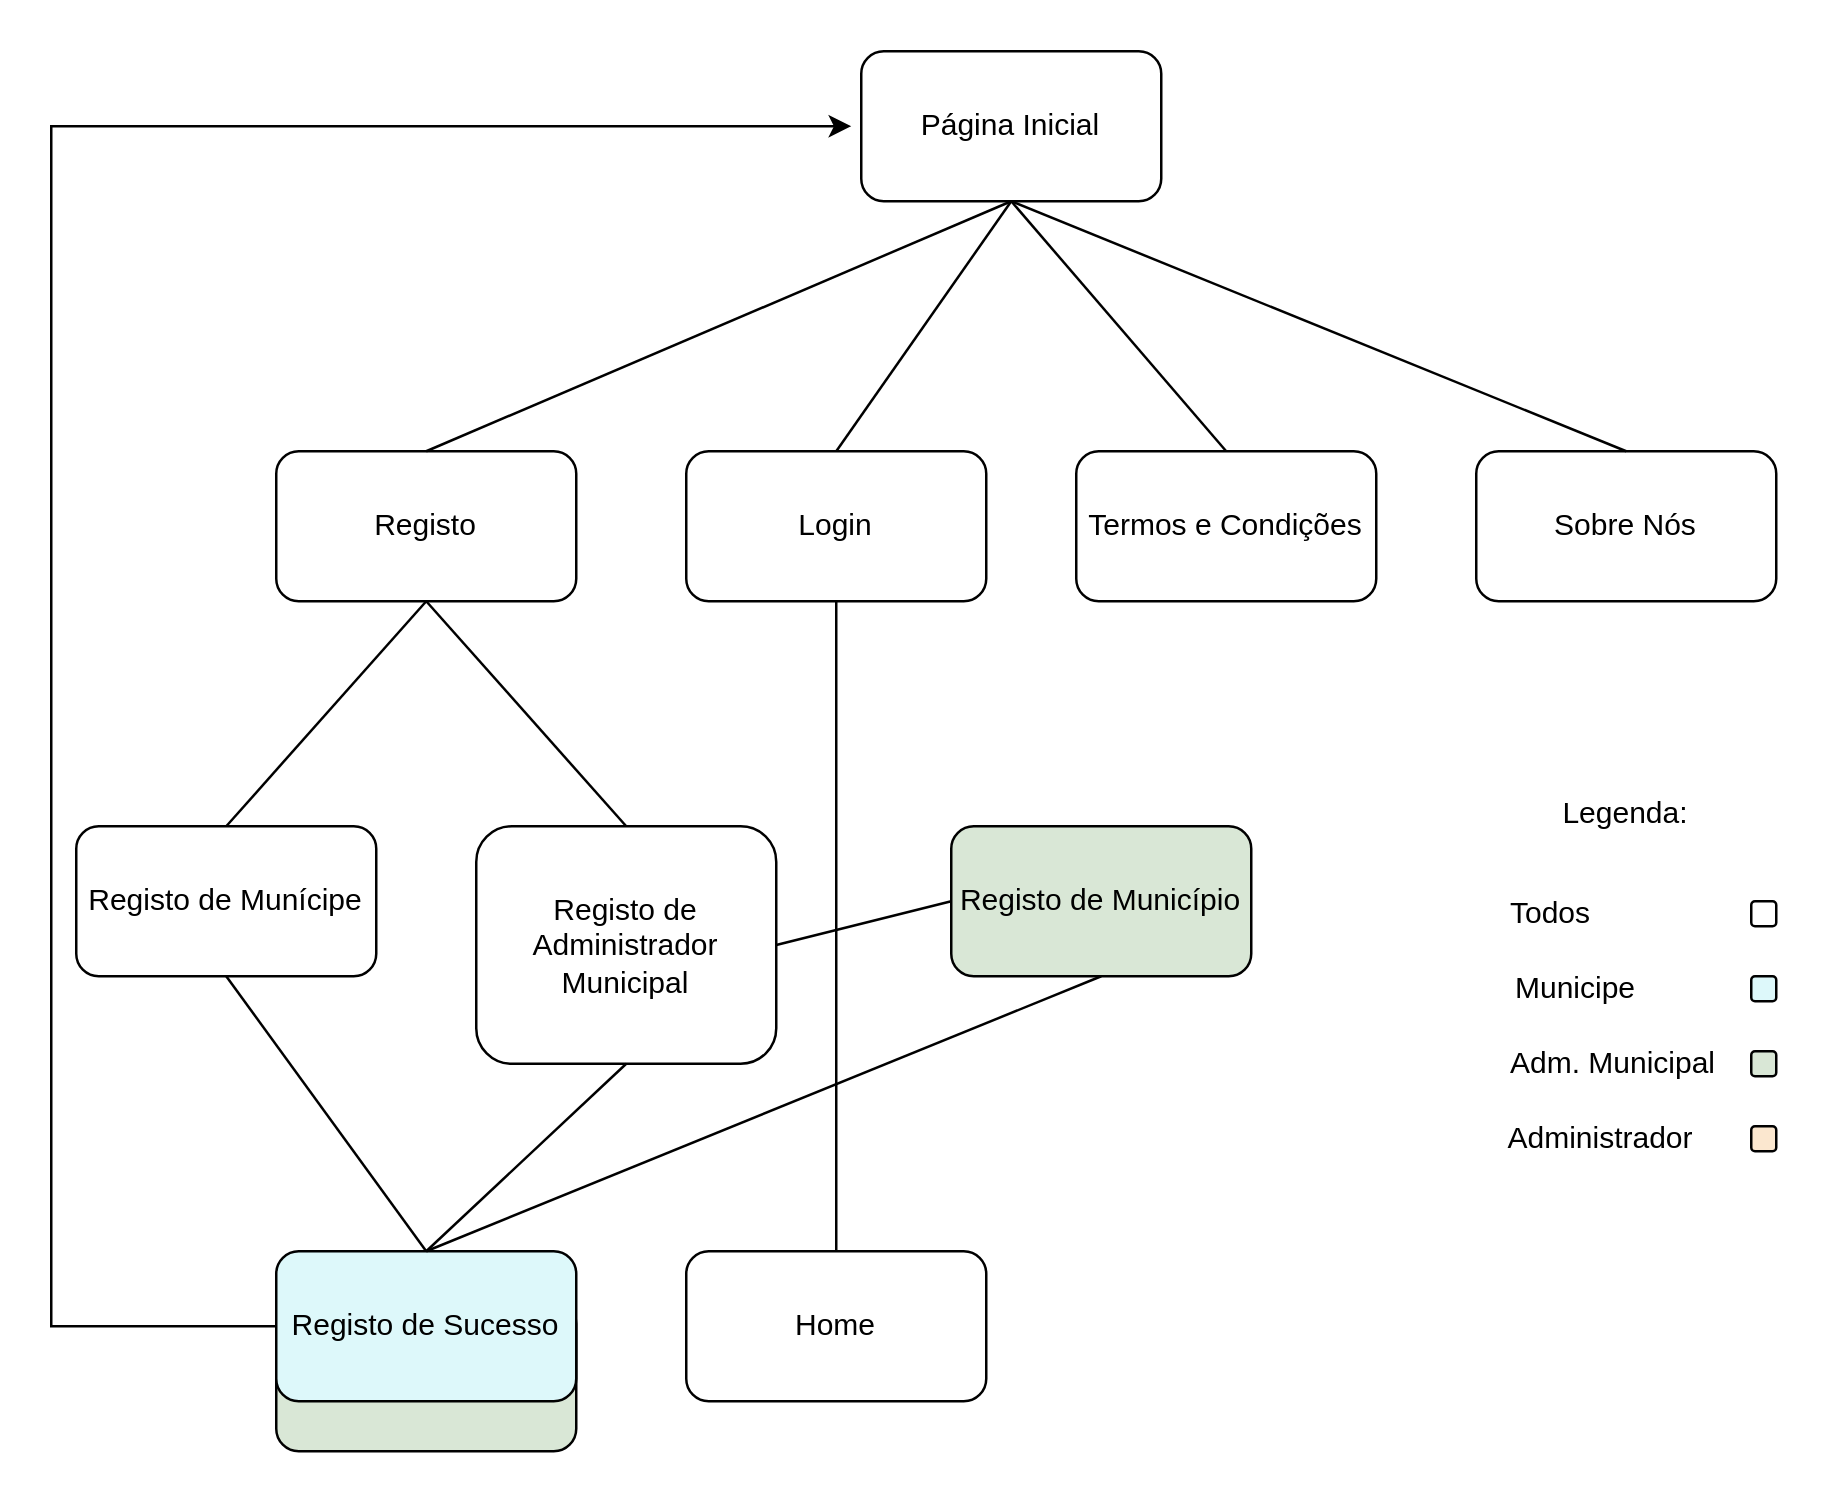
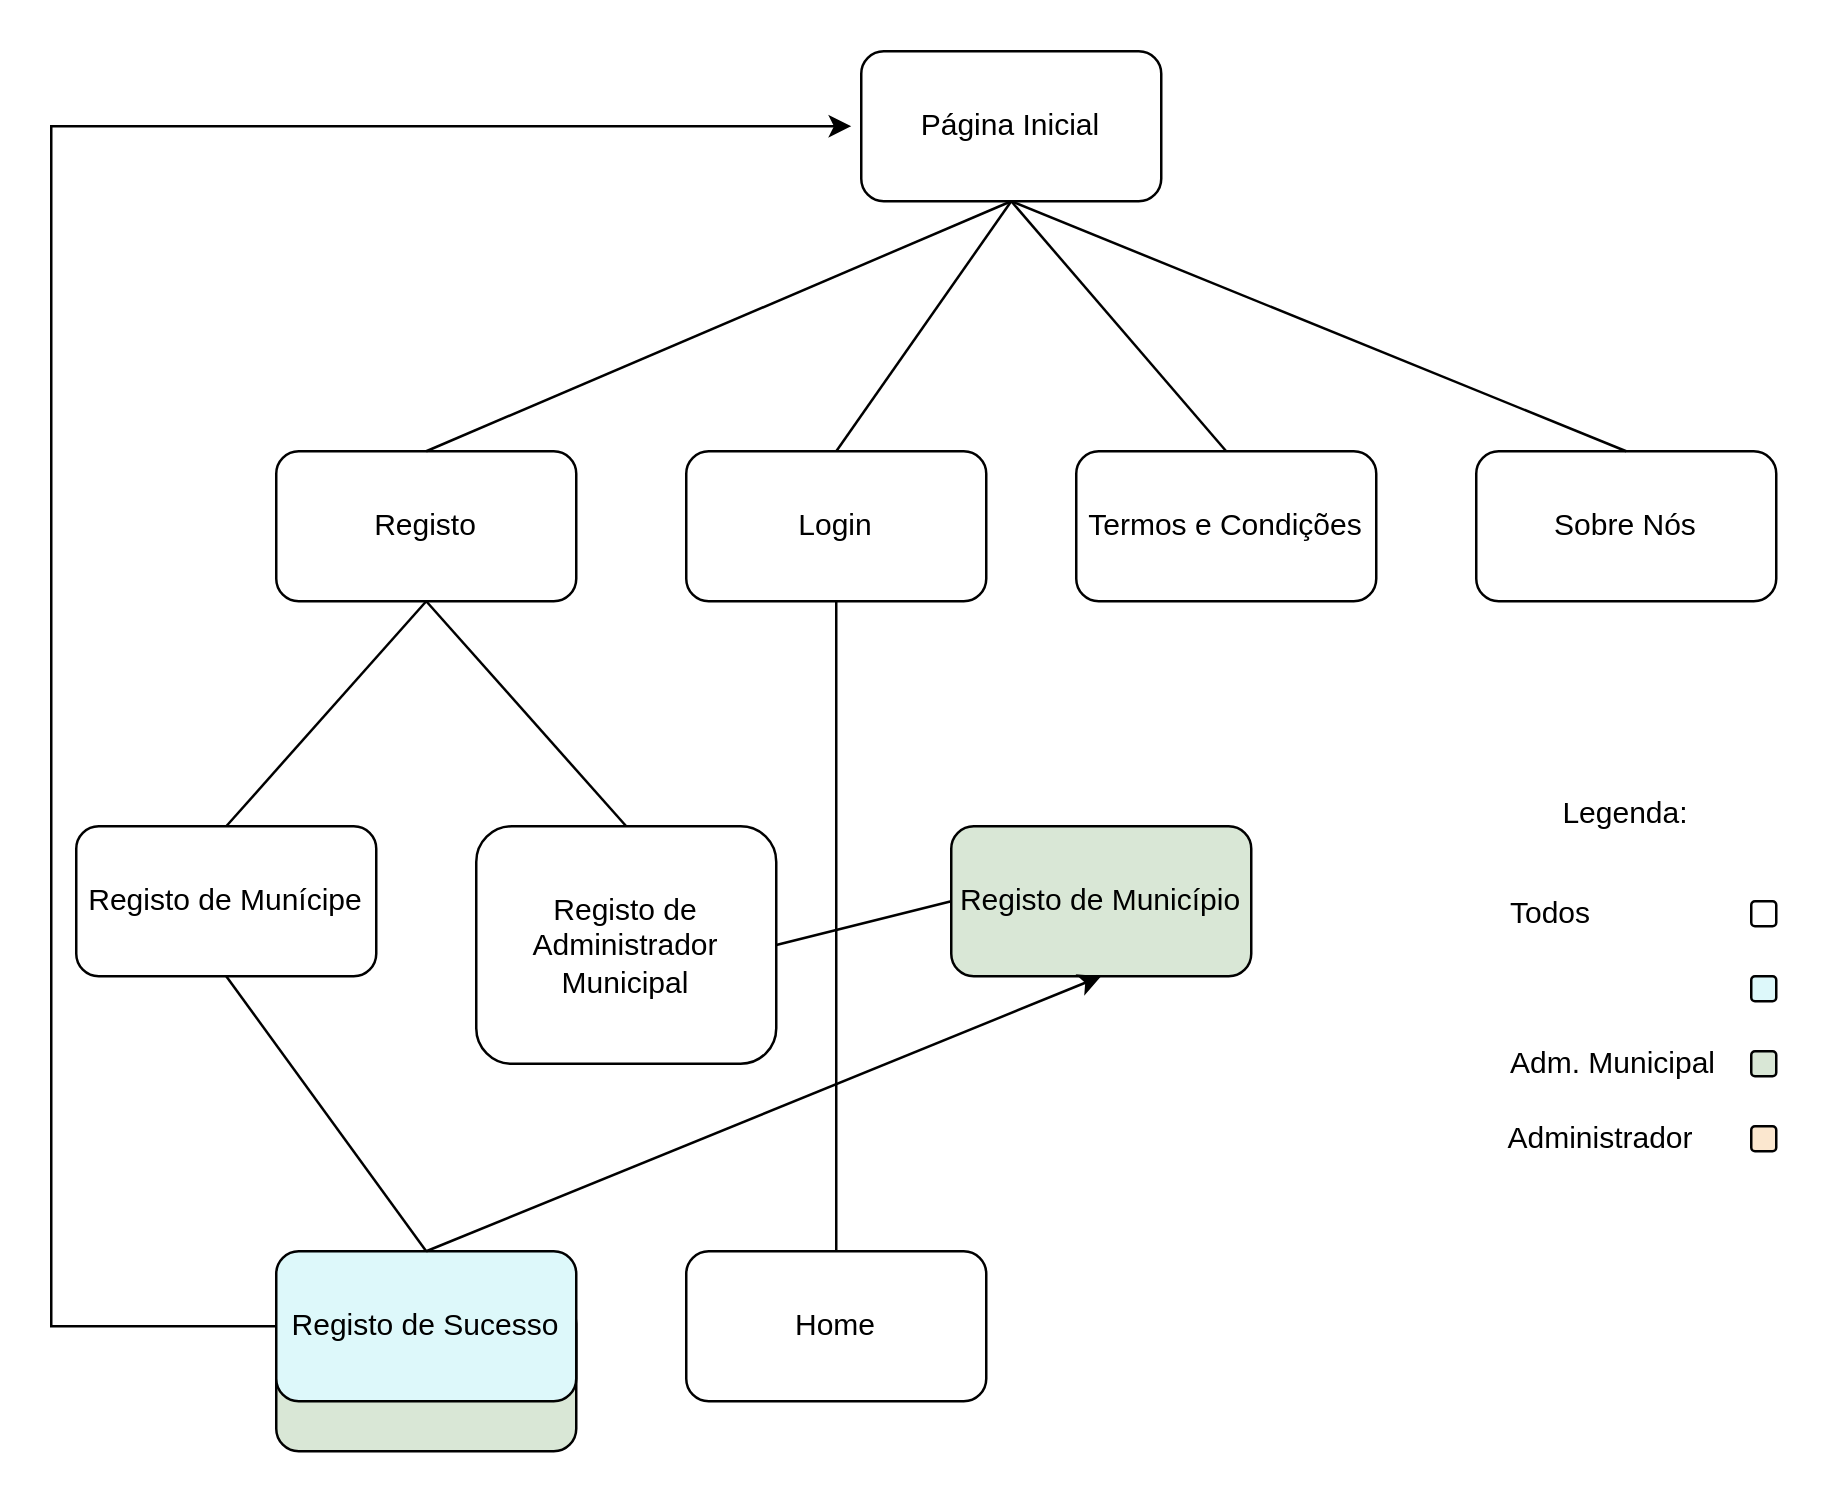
- <mxCell id="24" value="" style="endArrow=none;html=1;rounded=0;entryX=0.5;entryY=1;entryDx=0;entryDy=0;exitX=0.5;exitY=0;exitDx=0;exitDy=0;" edge="1" parent="1" source="17" target="22"><mxGeometry width="50" height="50" relative="1" as="geometry"><mxPoint x="570" y="500" as="sourcePoint" /><mxPoint x="620" y="450" as="targetPoint" /></mxGeometry></mxCell>
+ <mxCell id="24" value="" style="endArrow=classic;html=1;rounded=0;entryX=0.5;entryY=1;entryDx=0;entryDy=0;exitX=0.5;exitY=0;exitDx=0;exitDy=0;" edge="1" parent="1" source="17" target="22"><mxGeometry width="50" height="50" relative="1" as="geometry"><mxPoint x="570" y="500" as="sourcePoint" /><mxPoint x="620" y="450" as="targetPoint" /></mxGeometry></mxCell>
- <mxCell id="29" value="Municipe" style="text;html=1;strokeColor=none;fillColor=none;align=center;verticalAlign=middle;whiteSpace=wrap;rounded=0;" vertex="1" parent="25"><mxGeometry x="10" y="70" width="60" height="30" as="geometry" /></mxCell>
- <mxCell id="18" value="" style="endArrow=none;html=1;rounded=0;entryX=0.5;entryY=1;entryDx=0;entryDy=0;exitX=0.5;exitY=0;exitDx=0;exitDy=0;" edge="1" parent="1" source="17" target="9"><mxGeometry width="50" height="50" relative="1" as="geometry"><mxPoint x="450" y="340" as="sourcePoint" /><mxPoint x="500" y="290" as="targetPoint" /></mxGeometry></mxCell>
